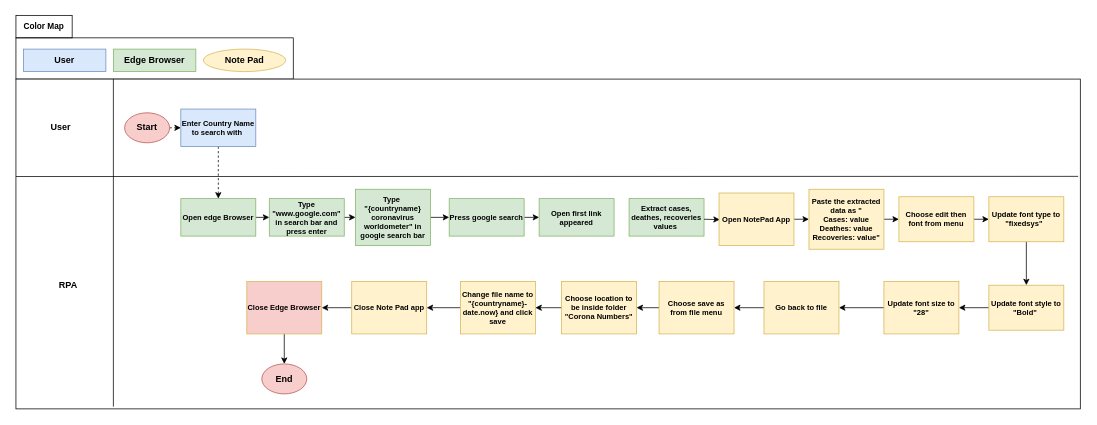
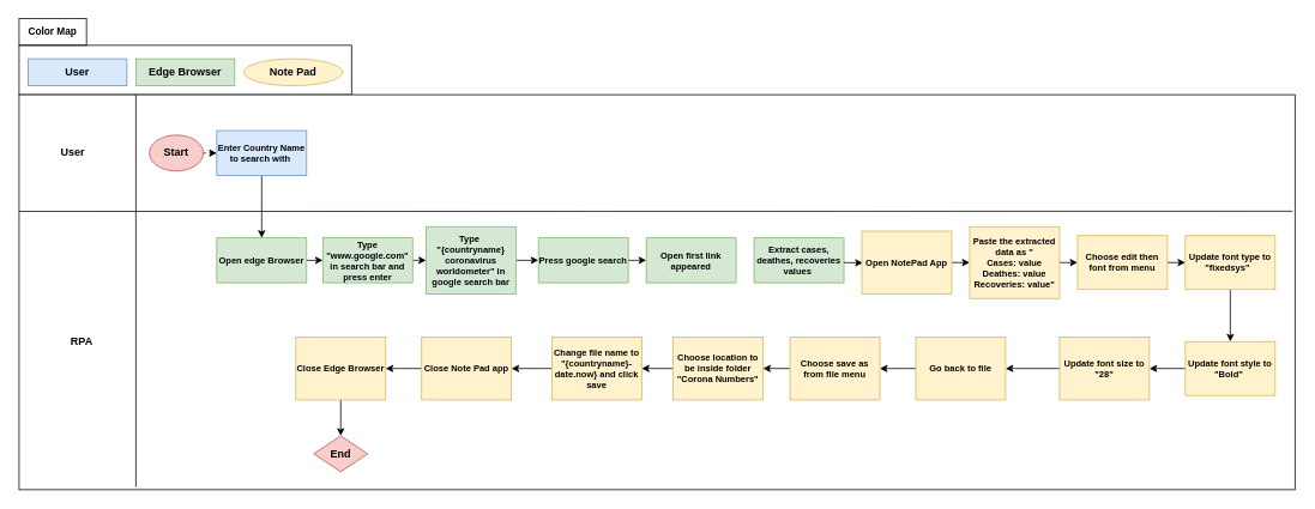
- <mxCell id="14" style="edgeStyle=orthogonalEdgeStyle;rounded=0;orthogonalLoop=1;jettySize=auto;html=1;exitX=0.5;exitY=1;exitDx=0;exitDy=0;entryX=0.5;entryY=0;entryDx=0;entryDy=0;dashed=1;" edge="1" parent="1" source="15" target="23"><mxGeometry relative="1" as="geometry" /></mxCell>
+ <mxCell id="14" style="edgeStyle=orthogonalEdgeStyle;rounded=0;orthogonalLoop=1;jettySize=auto;html=1;exitX=0.5;exitY=1;exitDx=0;exitDy=0;entryX=0.5;entryY=0;entryDx=0;entryDy=0;" edge="1" parent="1" source="15" target="23"><mxGeometry relative="1" as="geometry" /></mxCell>
- <mxCell id="48" value="Close Edge Browser" style="rounded=0;whiteSpace=wrap;html=1;fillColor=#f8cecc;strokeColor=#d6b656;fontStyle=1;fontSize=10;" vertex="1" parent="1"><mxGeometry x="328" y="375" width="100" height="70" as="geometry" /></mxCell>
+ <mxCell id="48" value="Close Edge Browser" style="rounded=0;whiteSpace=wrap;html=1;fillColor=#fff2cc;strokeColor=#d6b656;fontStyle=1;fontSize=10;" vertex="1" parent="1"><mxGeometry x="328" y="375" width="100" height="70" as="geometry" /></mxCell>
- <mxCell id="51" value="End" style="ellipse;whiteSpace=wrap;html=1;fontStyle=1;fontSize=12;fillColor=#f8cecc;strokeColor=#b85450;" vertex="1" parent="1"><mxGeometry x="348" y="485" width="60" height="40" as="geometry" /></mxCell>
+ <mxCell id="51" value="End" style="rhombus;whiteSpace=wrap;html=1;fontStyle=1;fontSize=12;fillColor=#f8cecc;strokeColor=#b85450;" vertex="1" parent="1"><mxGeometry x="348" y="485" width="60" height="40" as="geometry" /></mxCell>
